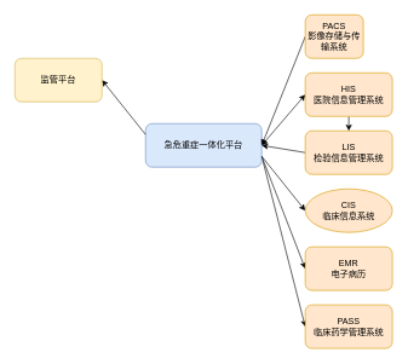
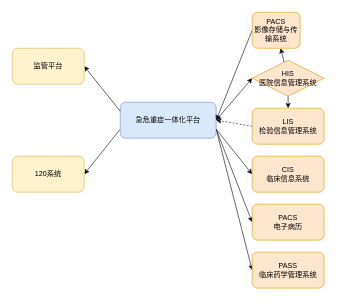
+ <mxCell id="8" value="" style="edgeStyle=none;html=1;" parent="1" source="9" target="13" edge="1"><mxGeometry relative="1" as="geometry" /></mxCell>
- <mxCell id="9" value="HIS&lt;br&gt;医院信息管理系统" style="rounded=1;whiteSpace=wrap;html=1;fillColor=#ffe6cc;strokeColor=#d79b00;" parent="1" vertex="1"><mxGeometry x="420" y="100" width="120" height="60" as="geometry" /></mxCell>
+ <mxCell id="9" value="HIS&lt;br&gt;医院信息管理系统" style="rhombus;whiteSpace=wrap;html=1;fillColor=#ffe6cc;strokeColor=#d79b00;" parent="1" vertex="1"><mxGeometry x="420" y="100" width="120" height="60" as="geometry" /></mxCell>
- <mxCell id="10" value="" style="edgeStyle=none;html=1;entryX=1;entryY=0.5;entryDx=0;entryDy=0;exitX=0;exitY=0.5;exitDx=0;exitDy=0;" parent="1" source="11" target="6" edge="1"><mxGeometry relative="1" as="geometry" /></mxCell>
+ <mxCell id="10" value="" style="edgeStyle=none;html=1;entryX=1;entryY=0.5;entryDx=0;entryDy=0;exitX=0;exitY=0.5;exitDx=0;exitDy=0;dashed=1;" parent="1" source="11" target="6" edge="1"><mxGeometry relative="1" as="geometry" /></mxCell>
+ <mxCell id="3" value="" style="edgeStyle=none;html=1;entryX=1;entryY=0.5;entryDx=0;entryDy=0;exitX=0;exitY=0.75;exitDx=0;exitDy=0;" parent="1" source="6" target="15" edge="1"><mxGeometry relative="1" as="geometry" /></mxCell>
+ <mxCell id="15" value="120系统" style="rounded=1;whiteSpace=wrap;html=1;fillColor=#fff2cc;strokeColor=#d6b656;" parent="1" vertex="1"><mxGeometry x="20" y="260" width="120" height="60" as="geometry" /></mxCell>
- <mxCell id="18" value="CIS&lt;br&gt;临床信息系统" style="ellipse;whiteSpace=wrap;html=1;fillColor=#ffe6cc;strokeColor=#d79b00;" parent="1" vertex="1"><mxGeometry x="420" y="260" width="120" height="60" as="geometry" /></mxCell>
+ <mxCell id="18" value="CIS&lt;br&gt;临床信息系统" style="rounded=1;whiteSpace=wrap;html=1;fillColor=#ffe6cc;strokeColor=#d79b00;" parent="1" vertex="1"><mxGeometry x="420" y="260" width="120" height="60" as="geometry" /></mxCell>
- <mxCell id="19" value="EMR&lt;br&gt;电子病历" style="rounded=1;whiteSpace=wrap;html=1;fillColor=#ffe6cc;strokeColor=#d79b00;" parent="1" vertex="1"><mxGeometry x="420" y="340" width="120" height="60" as="geometry" /></mxCell>
+ <mxCell id="19" value="PACS&lt;br&gt;电子病历" style="rounded=1;whiteSpace=wrap;html=1;fillColor=#ffe6cc;strokeColor=#d79b00;" parent="1" vertex="1"><mxGeometry x="420" y="340" width="120" height="60" as="geometry" /></mxCell>
